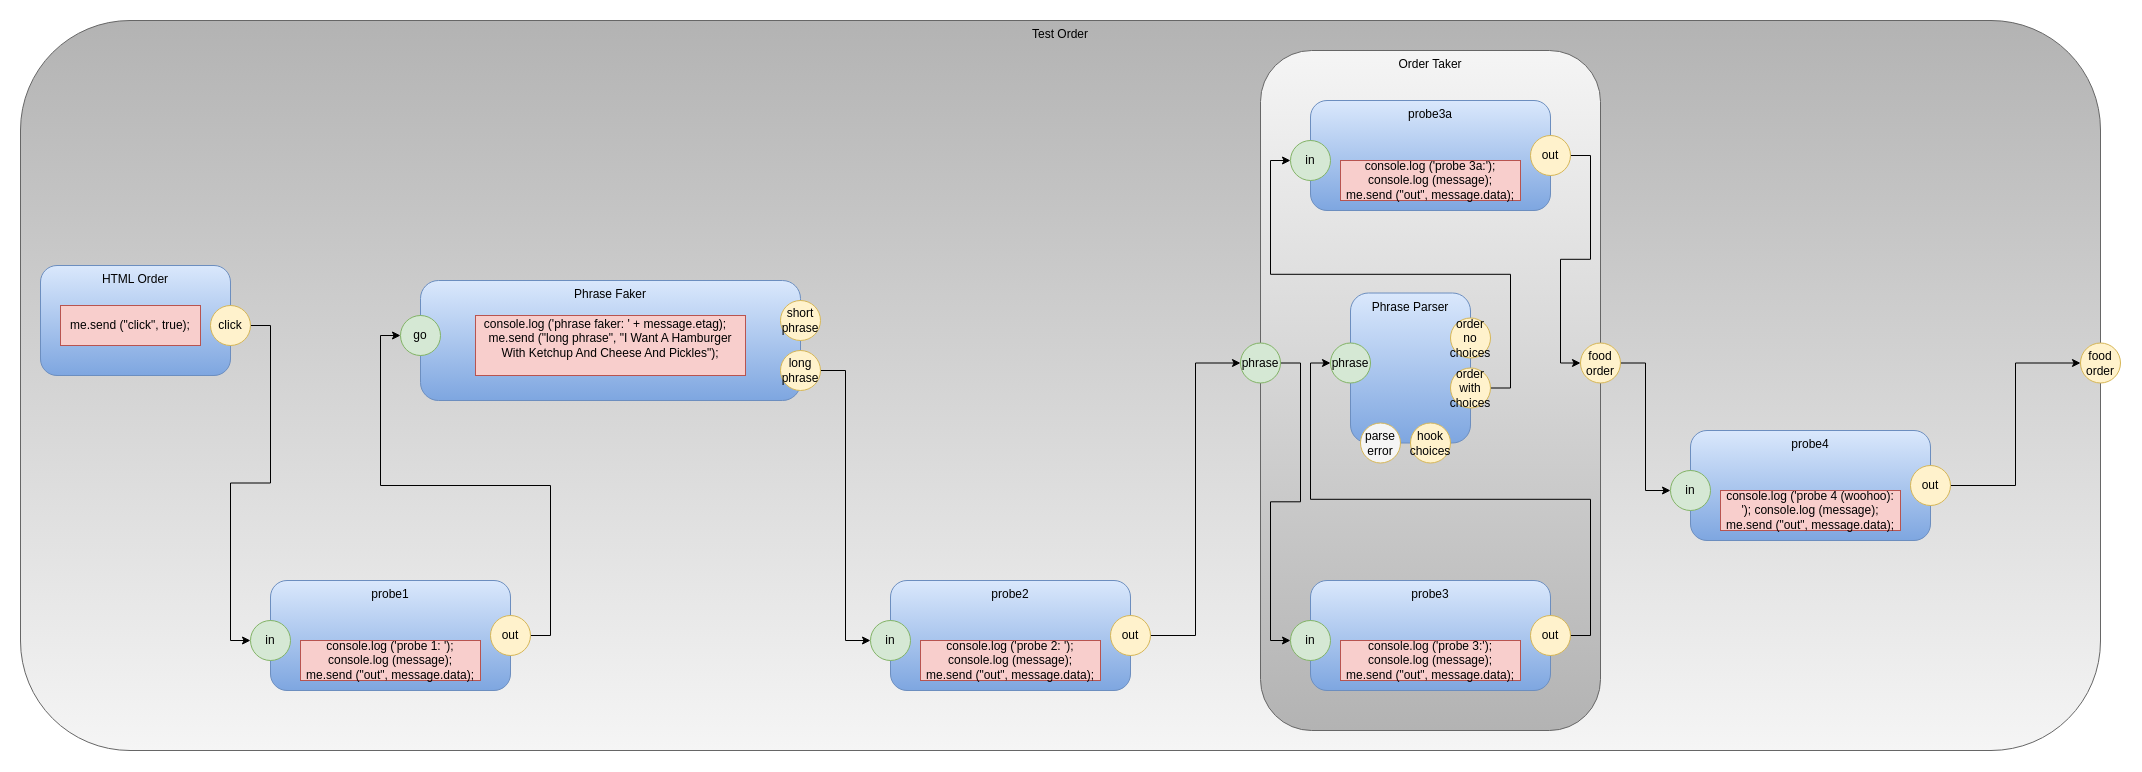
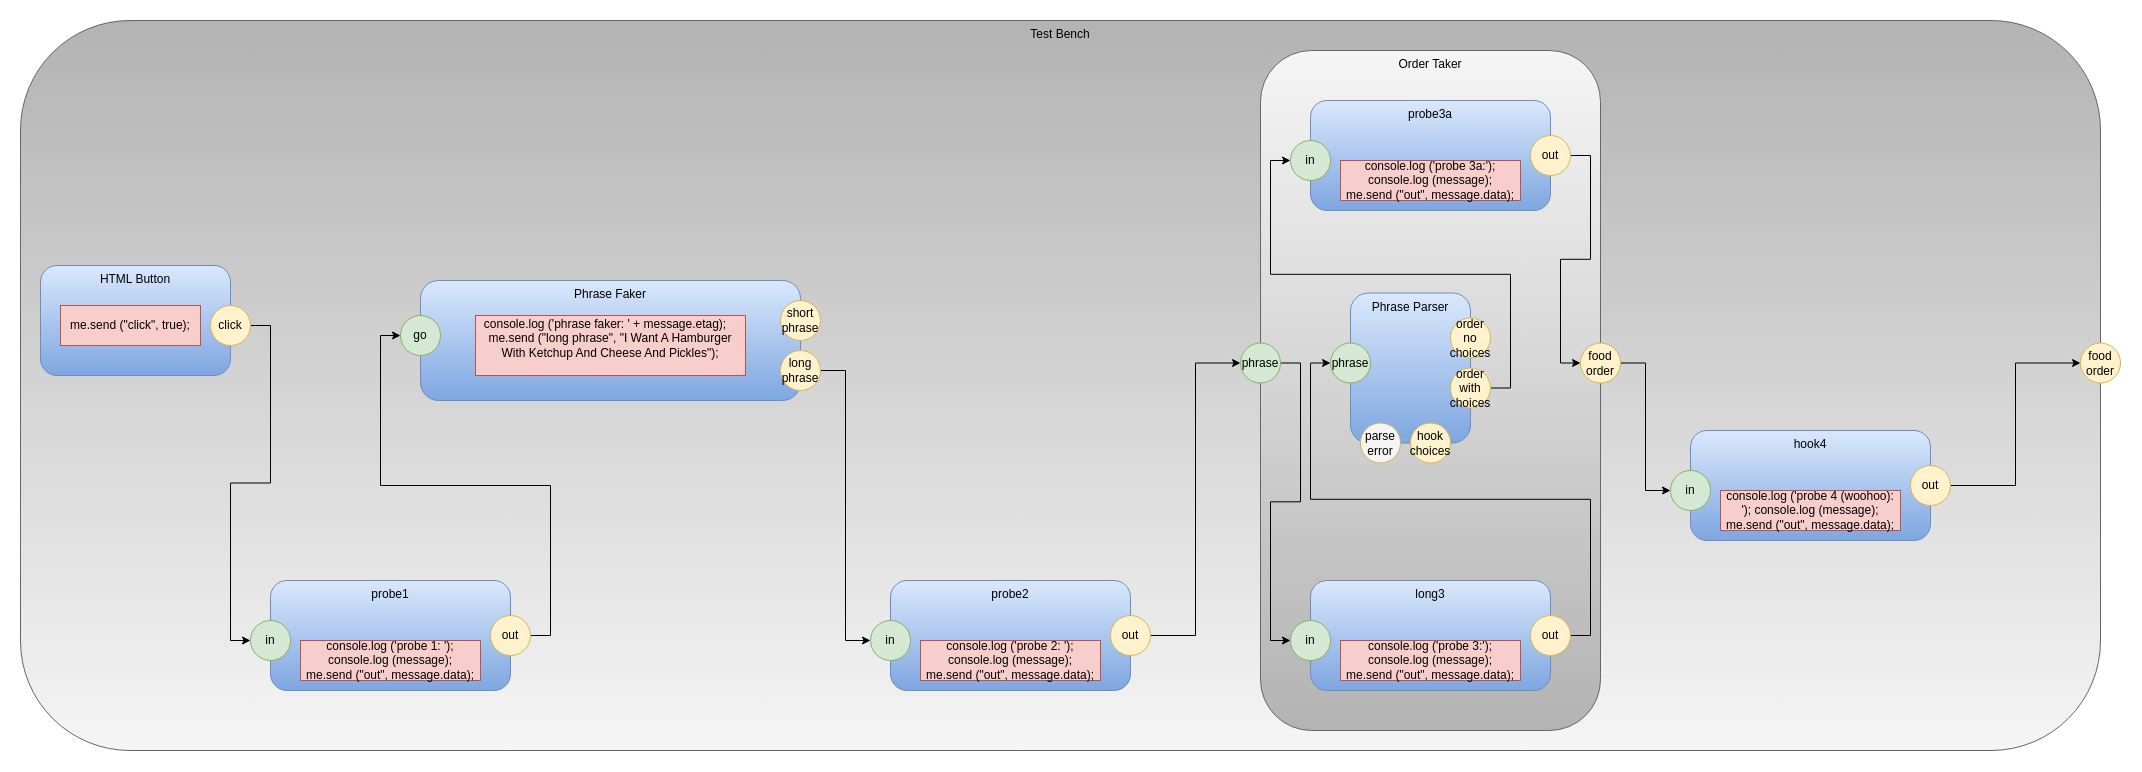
- <mxCell id="2" value="Test Order" style="rounded=1;whiteSpace=wrap;html=1;horizontal=1;verticalAlign=top;gradientColor=#b3b3b3;fillColor=#f5f5f5;strokeColor=#666666;gradientDirection=north;" parent="1" vertex="1"><mxGeometry x="20" y="20" width="2080" height="730" as="geometry" /></mxCell>
+ <mxCell id="2" value="Test Bench" style="rounded=1;whiteSpace=wrap;html=1;horizontal=1;verticalAlign=top;gradientColor=#b3b3b3;fillColor=#f5f5f5;strokeColor=#666666;gradientDirection=north;" parent="1" vertex="1"><mxGeometry x="20" y="20" width="2080" height="730" as="geometry" /></mxCell>
- <mxCell id="3" value="HTML Order" style="rounded=1;whiteSpace=wrap;html=1;fillColor=#dae8fc;strokeColor=#6c8ebf;gradientColor=#7ea6e0;verticalAlign=top;" parent="1" vertex="1"><mxGeometry x="40" y="265" width="190" height="110" as="geometry" /></mxCell>
+ <mxCell id="3" value="HTML Button" style="rounded=1;whiteSpace=wrap;html=1;fillColor=#dae8fc;strokeColor=#6c8ebf;gradientColor=#7ea6e0;verticalAlign=top;" parent="1" vertex="1"><mxGeometry x="40" y="265" width="190" height="110" as="geometry" /></mxCell>
- <mxCell id="40" value="probe4" style="rounded=1;whiteSpace=wrap;html=1;fillColor=#dae8fc;strokeColor=#6c8ebf;gradientColor=#7ea6e0;verticalAlign=top;" vertex="1" parent="1"><mxGeometry x="1690" y="430" width="240" height="110" as="geometry" /></mxCell>
+ <mxCell id="40" value="hook4" style="rounded=1;whiteSpace=wrap;html=1;fillColor=#dae8fc;strokeColor=#6c8ebf;gradientColor=#7ea6e0;verticalAlign=top;" vertex="1" parent="1"><mxGeometry x="1690" y="430" width="240" height="110" as="geometry" /></mxCell>
- <mxCell id="35" value="probe3" style="rounded=1;whiteSpace=wrap;html=1;fillColor=#dae8fc;strokeColor=#6c8ebf;gradientColor=#7ea6e0;verticalAlign=top;" vertex="1" parent="1"><mxGeometry x="1310" y="580" width="240" height="110" as="geometry" /></mxCell>
+ <mxCell id="35" value="long3" style="rounded=1;whiteSpace=wrap;html=1;fillColor=#dae8fc;strokeColor=#6c8ebf;gradientColor=#7ea6e0;verticalAlign=top;" vertex="1" parent="1"><mxGeometry x="1310" y="580" width="240" height="110" as="geometry" /></mxCell>
